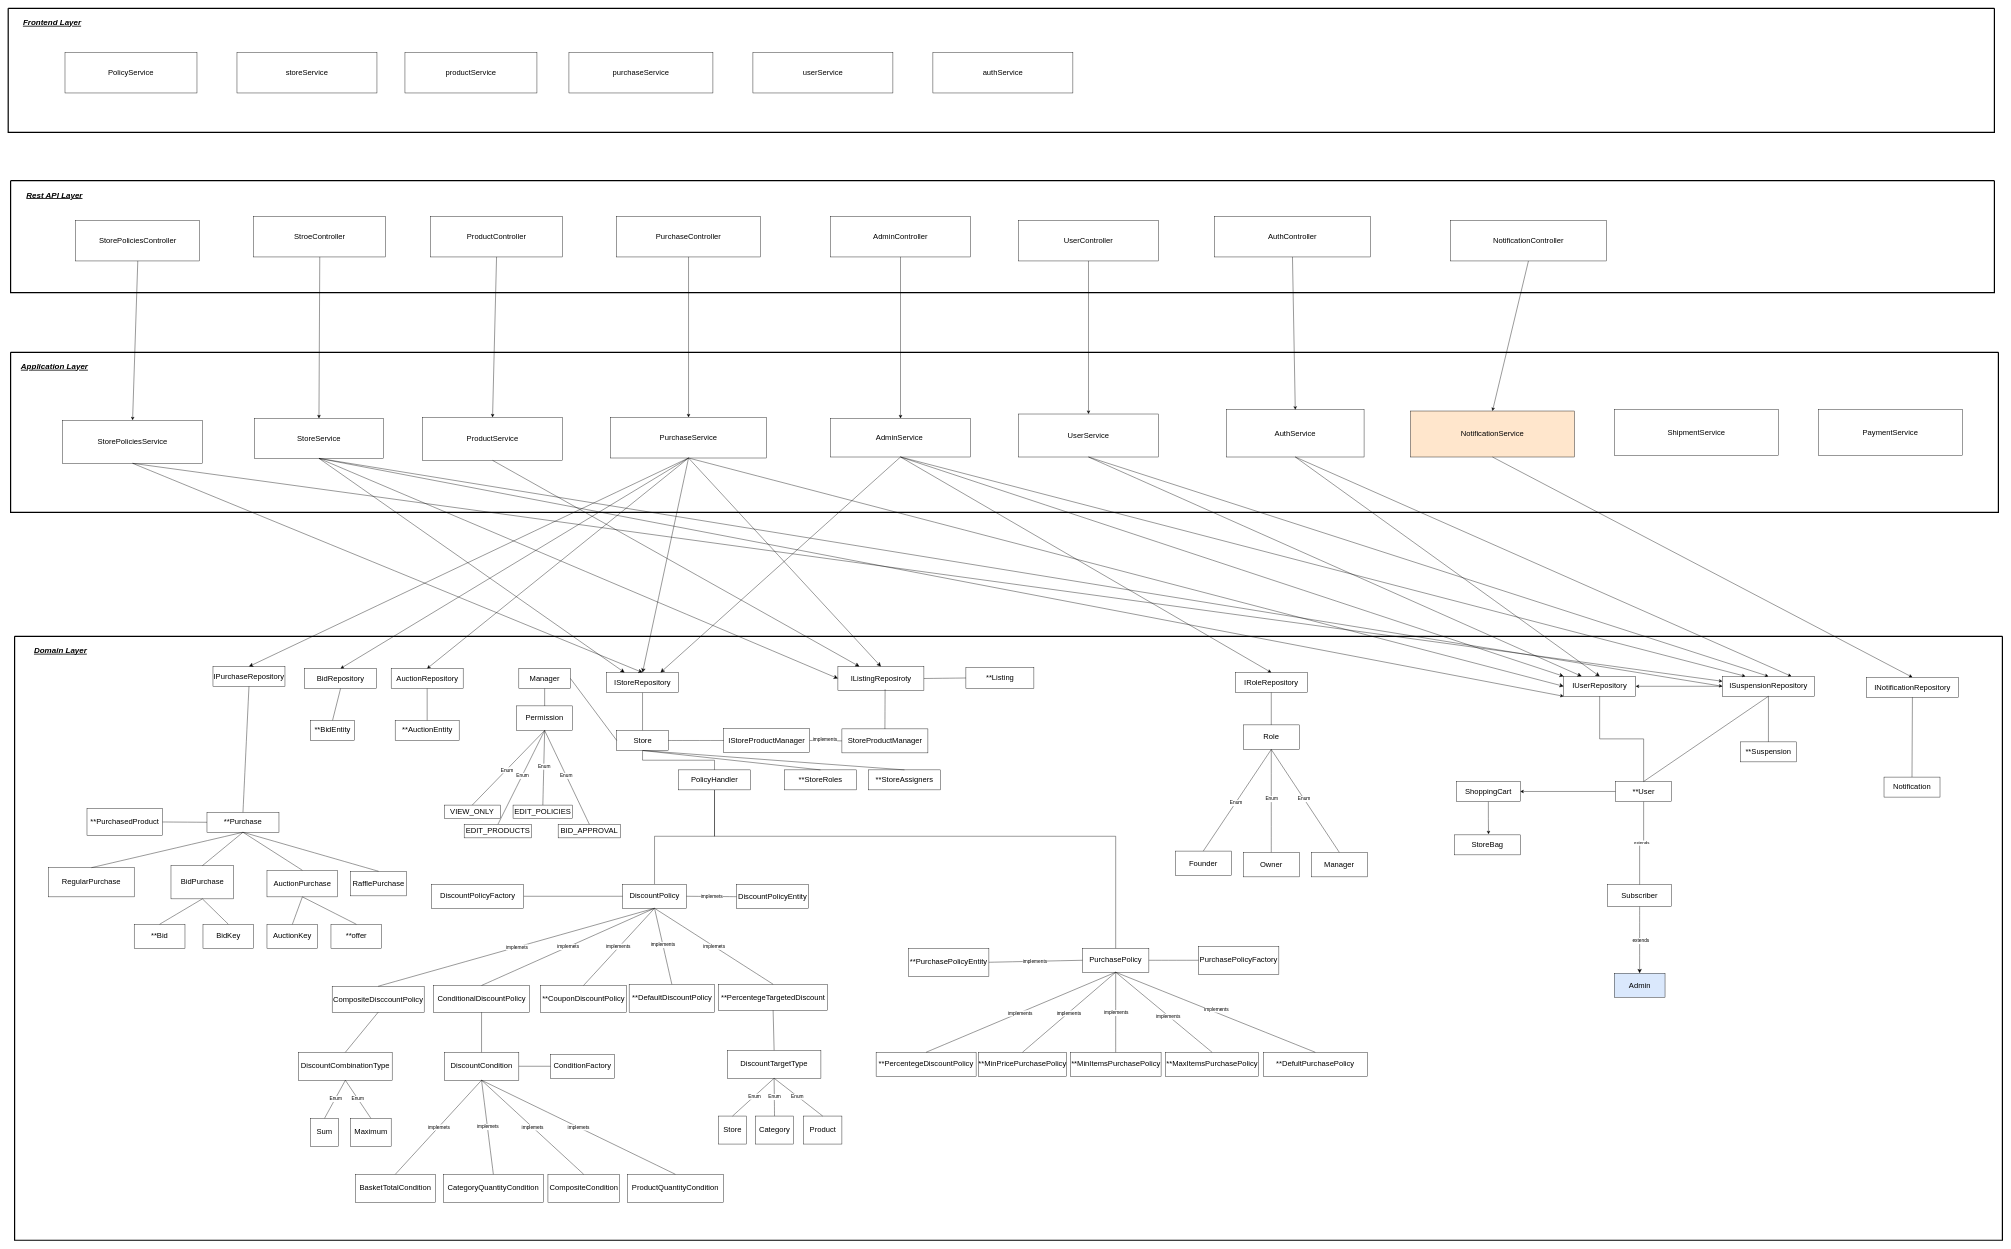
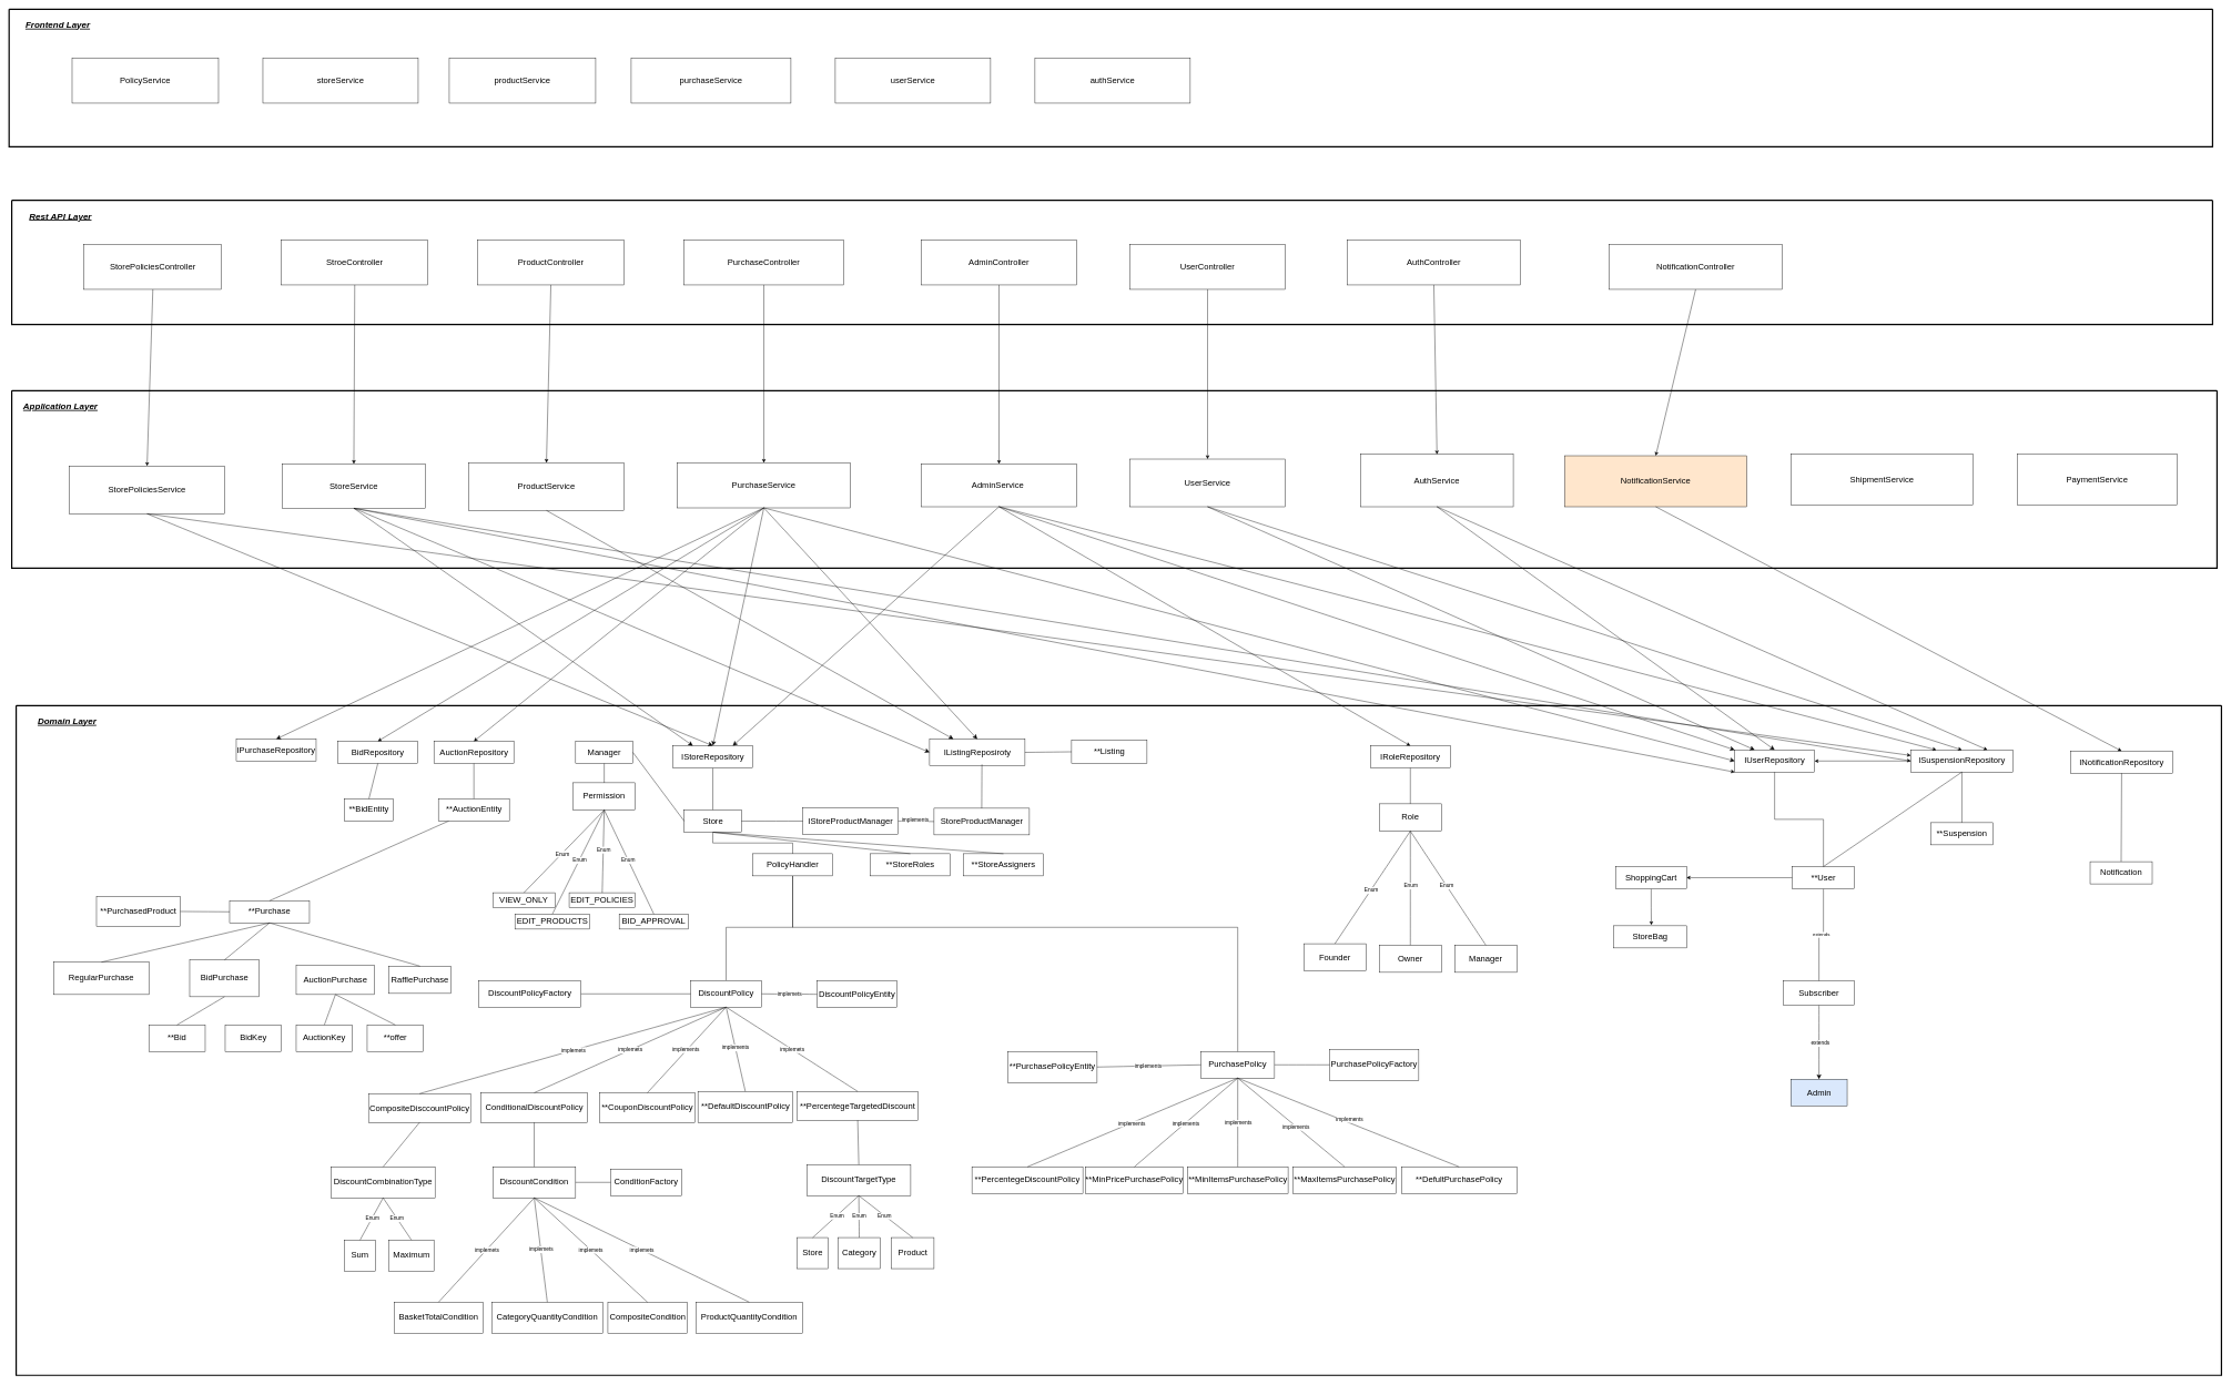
- <mxCell id="68" value="" style="endArrow=none;html=1;rounded=0;fontSize=12;startSize=8;endSize=8;curved=1;entryX=0.5;entryY=1;entryDx=0;entryDy=0;exitX=0.5;exitY=0;exitDx=0;exitDy=0;" parent="2" source="67" target="23" edge="1"><mxGeometry width="50" height="50" relative="1" as="geometry"><mxPoint x="556" y="215.5" as="sourcePoint" /><mxPoint x="606" y="165.5" as="targetPoint" /></mxGeometry></mxCell>
+ <mxCell id="68" value="" style="endArrow=none;html=1;rounded=0;fontSize=12;startSize=8;endSize=8;curved=1;exitX=0.5;exitY=0;exitDx=0;exitDy=0;" parent="2" source="67" target="166" edge="1"><mxGeometry width="50" height="50" relative="1" as="geometry"><mxPoint x="556" y="215.5" as="sourcePoint" /><mxPoint x="606" y="165.5" as="targetPoint" /></mxGeometry></mxCell>
- <mxCell id="71" value="" style="endArrow=none;html=1;rounded=0;fontSize=12;startSize=8;endSize=8;curved=1;entryX=0.5;entryY=1;entryDx=0;entryDy=0;exitX=0.5;exitY=0;exitDx=0;exitDy=0;" parent="2" source="19" target="67" edge="1"><mxGeometry width="50" height="50" relative="1" as="geometry"><mxPoint x="480" y="574" as="sourcePoint" /><mxPoint x="581" y="500" as="targetPoint" /></mxGeometry></mxCell>
- <mxCell id="74" value="" style="endArrow=none;html=1;rounded=0;fontSize=12;startSize=8;endSize=8;curved=1;entryX=0.5;entryY=1;entryDx=0;entryDy=0;exitX=0.5;exitY=0;exitDx=0;exitDy=0;" parent="2" source="63" target="18" edge="1"><mxGeometry width="50" height="50" relative="1" as="geometry"><mxPoint x="373" y="730" as="sourcePoint" /><mxPoint x="480" y="667" as="targetPoint" /></mxGeometry></mxCell>
